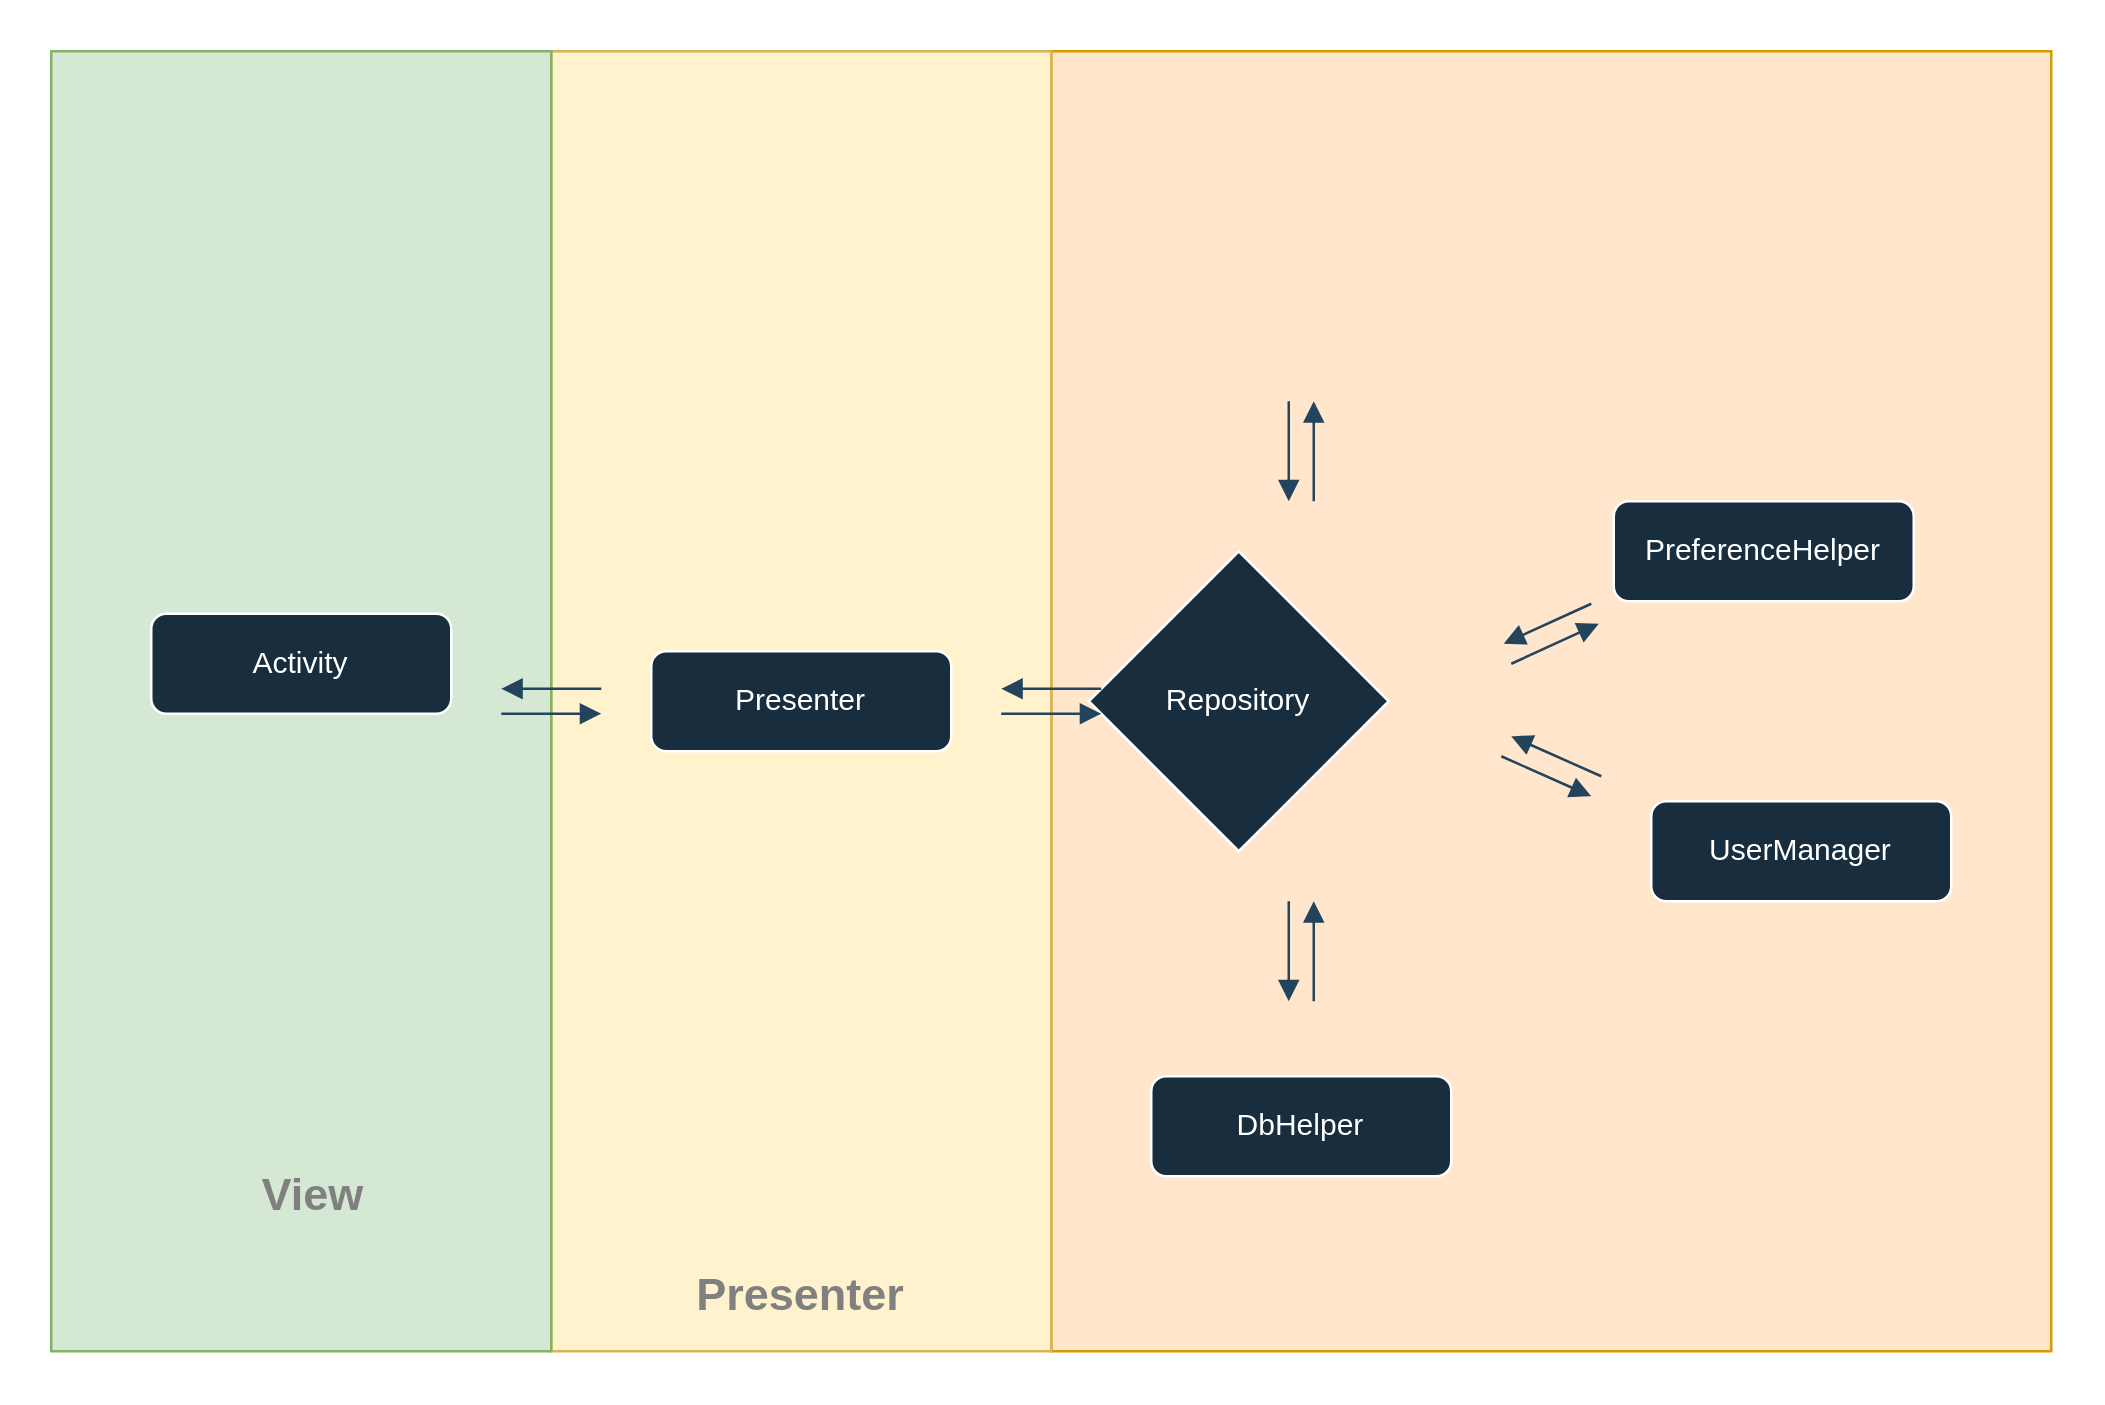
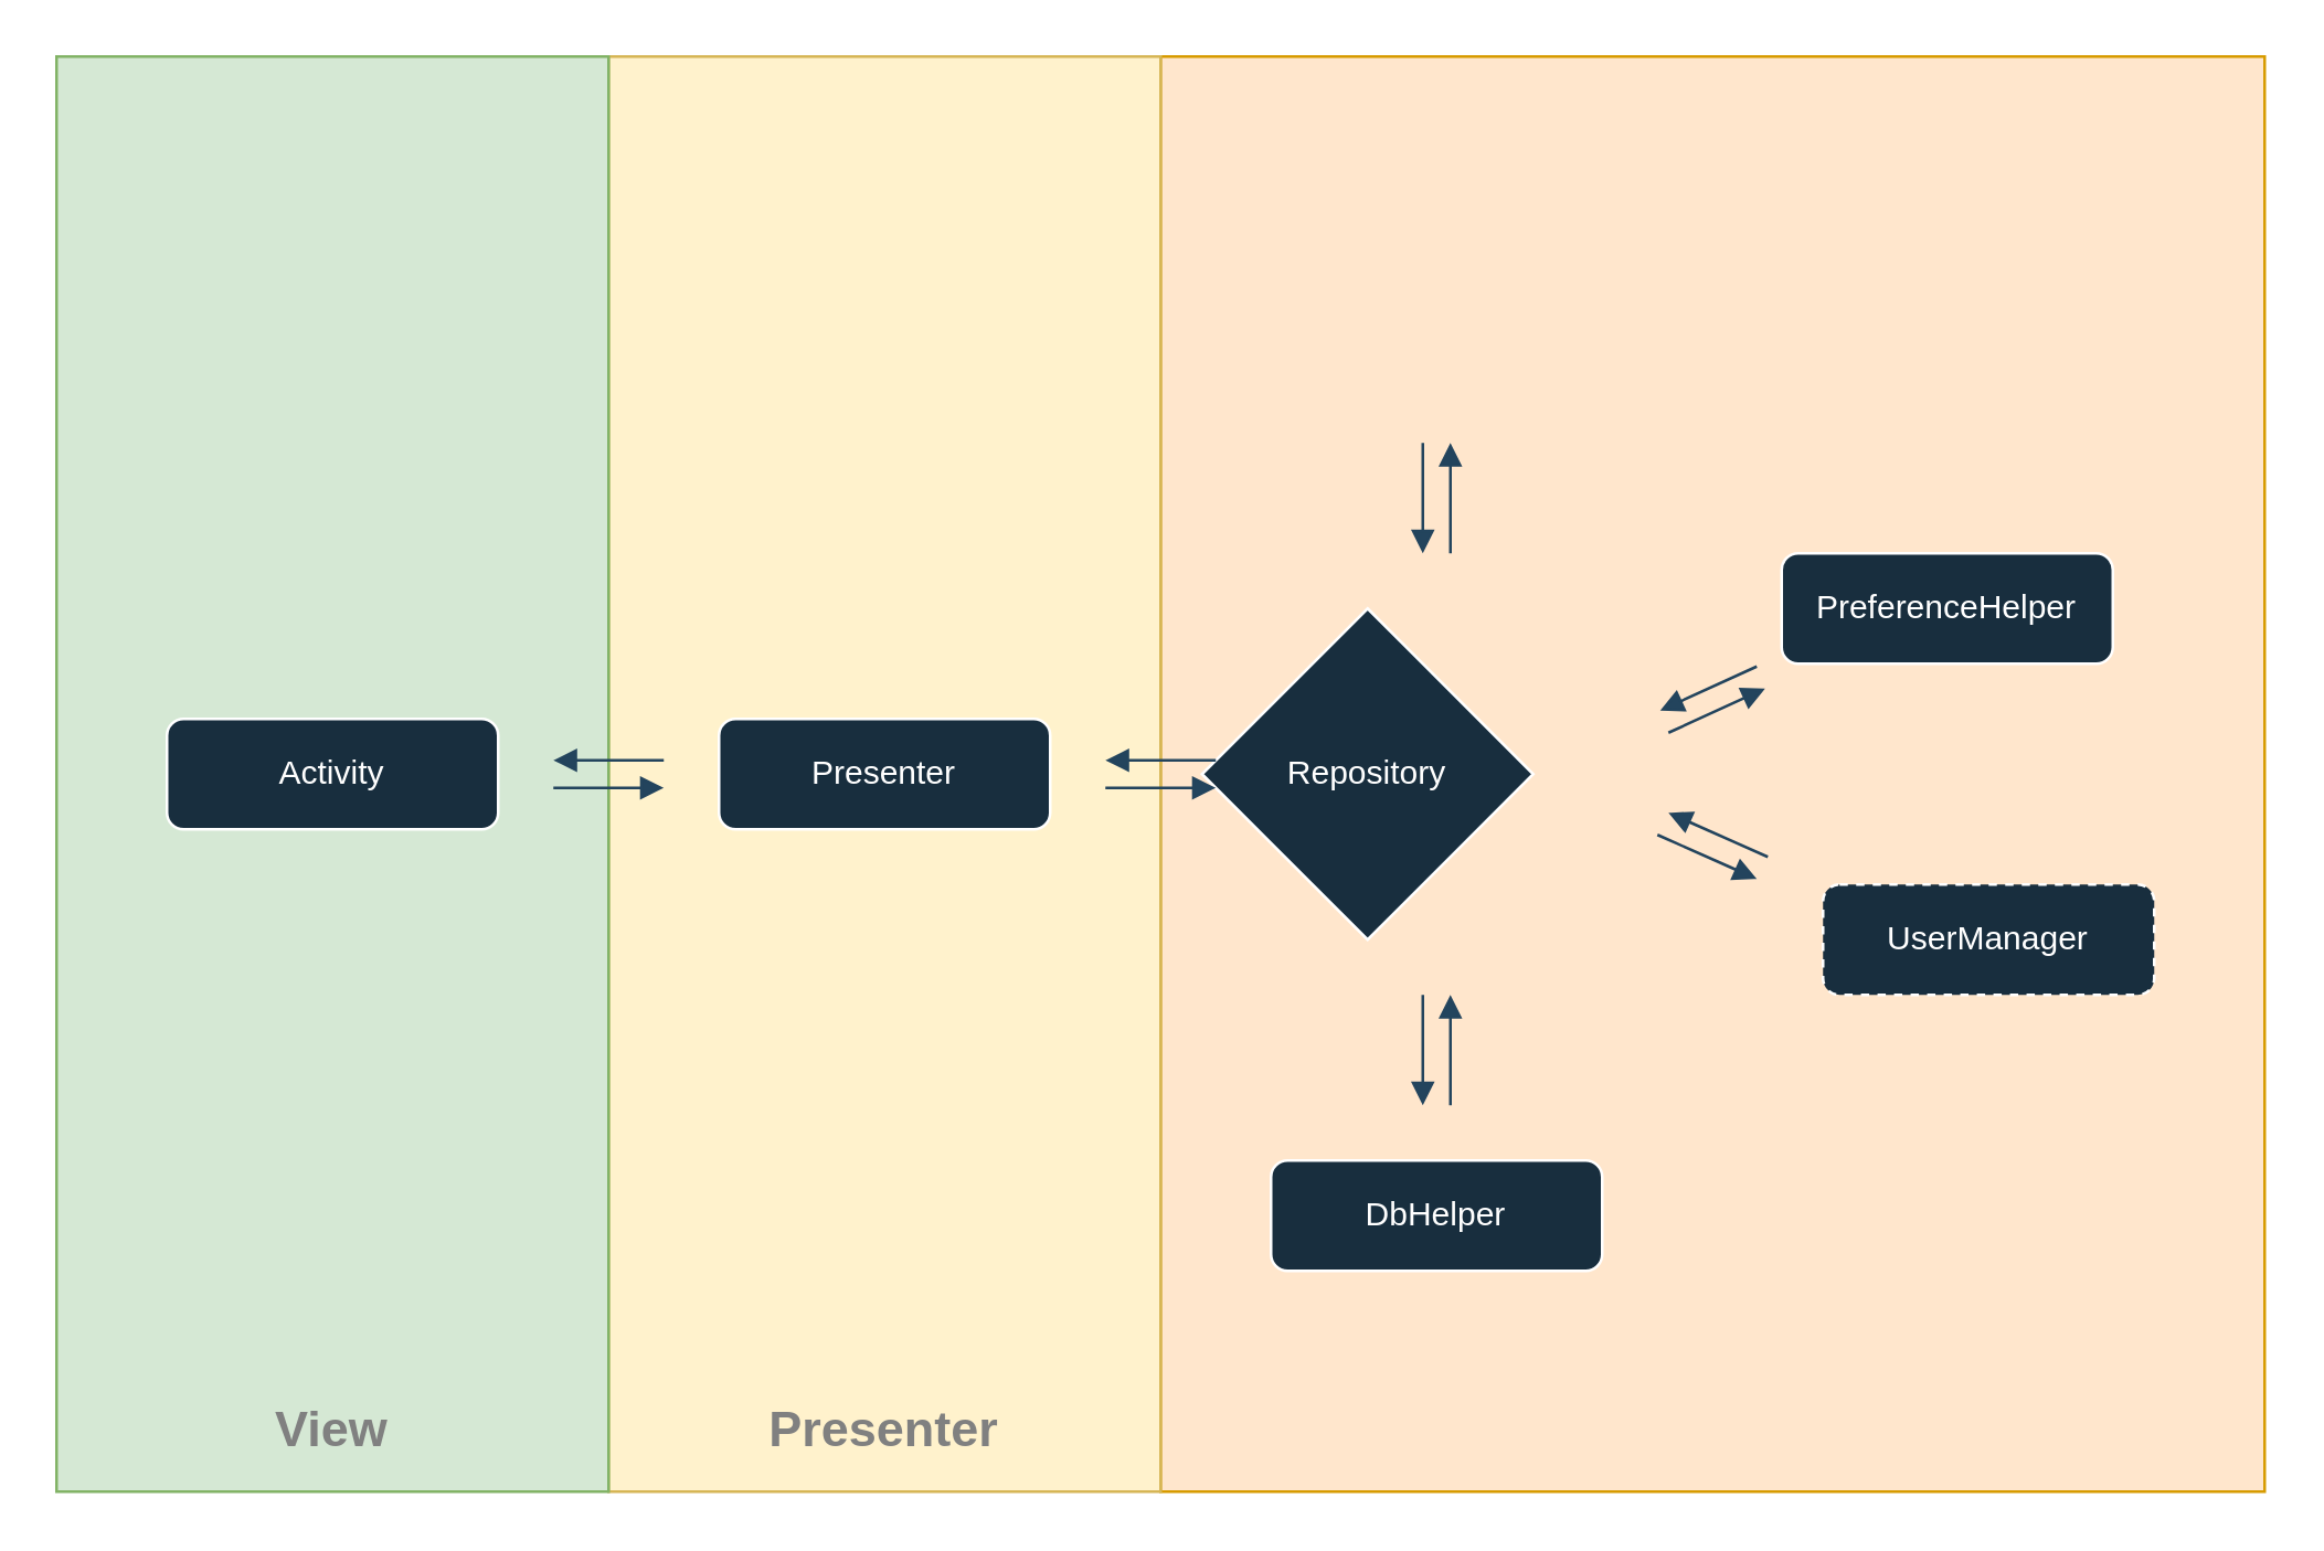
- <mxCell id="6" value="&lt;div&gt;Activity&lt;/div&gt;" style="rounded=1;whiteSpace=wrap;html=1;fontSize=12;glass=0;strokeWidth=1;shadow=0;fillColor=#182E3E;strokeColor=#FFFFFF;fontColor=#FFFFFF;" parent="2" vertex="1"><mxGeometry x="40" y="225" width="120" height="40" as="geometry" /></mxCell>
+ <mxCell id="6" value="&lt;div&gt;Activity&lt;/div&gt;" style="rounded=1;whiteSpace=wrap;html=1;fontSize=12;glass=0;strokeWidth=1;shadow=0;fillColor=#182E3E;strokeColor=#FFFFFF;fontColor=#FFFFFF;" parent="2" vertex="1"><mxGeometry x="40" y="240" width="120" height="40" as="geometry" /></mxCell>
- <mxCell id="25" value="UserManager" style="rounded=1;whiteSpace=wrap;html=1;fontSize=12;glass=0;strokeWidth=1;shadow=0;fillColor=#182E3E;strokeColor=#FFFFFF;fontColor=#FFFFFF;" vertex="1" parent="2"><mxGeometry x="640" y="300" width="120" height="40" as="geometry" /></mxCell>
+ <mxCell id="25" value="UserManager" style="rounded=1;whiteSpace=wrap;html=1;fontSize=12;glass=0;strokeWidth=1;shadow=0;fillColor=#182E3E;strokeColor=#FFFFFF;fontColor=#FFFFFF;dashed=1;" vertex="1" parent="2"><mxGeometry x="640" y="300" width="120" height="40" as="geometry" /></mxCell>
- <mxCell id="9" value="DbHelper" style="rounded=1;whiteSpace=wrap;html=1;fontSize=12;glass=0;strokeWidth=1;shadow=0;fillColor=#182E3E;strokeColor=#FFFFFF;fontColor=#FFFFFF;" parent="2" vertex="1"><mxGeometry x="440" y="410" width="120" height="40" as="geometry" /></mxCell>
+ <mxCell id="9" value="DbHelper" style="rounded=1;whiteSpace=wrap;html=1;fontSize=12;glass=0;strokeWidth=1;shadow=0;fillColor=#182E3E;strokeColor=#FFFFFF;fontColor=#FFFFFF;" parent="2" vertex="1"><mxGeometry x="440" y="400" width="120" height="40" as="geometry" /></mxCell>
- <mxCell id="23" value="&lt;div style=&quot;font-size: 18px;&quot;&gt;View&lt;/div&gt;" style="rounded=0;whiteSpace=wrap;html=1;fillColor=none;strokeColor=none;fontSize=18;fontStyle=1;fontColor=#808080;" parent="2" vertex="1"><mxGeometry x="45" y="435" width="120" height="45" as="geometry" /></mxCell>
+ <mxCell id="23" value="&lt;div style=&quot;font-size: 18px;&quot;&gt;View&lt;/div&gt;" style="rounded=0;whiteSpace=wrap;html=1;fillColor=none;strokeColor=none;fontSize=18;fontStyle=1;fontColor=#808080;" parent="2" vertex="1"><mxGeometry x="40" y="475" width="120" height="45" as="geometry" /></mxCell>
